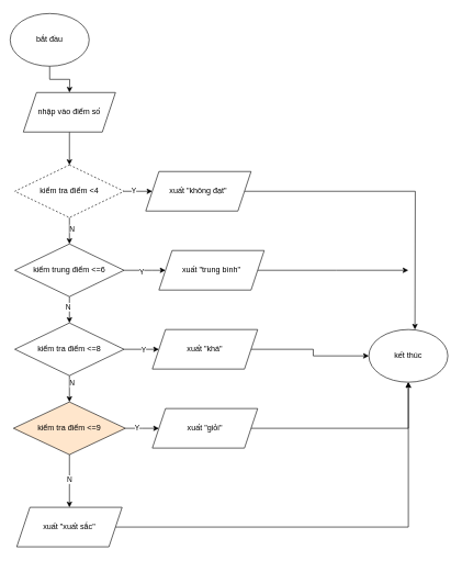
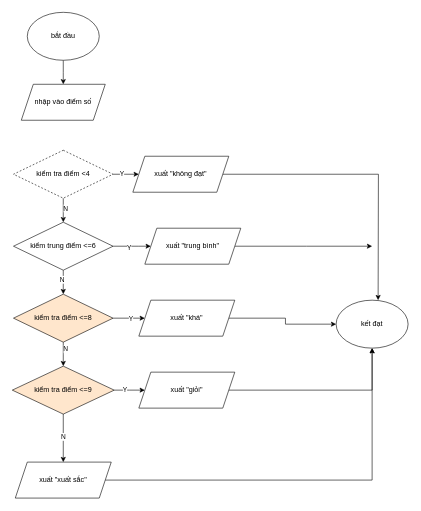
- <mxCell id="3" value="bắt đầu" style="ellipse;whiteSpace=wrap;html=1;" vertex="1" parent="1"><mxGeometry x="15" y="20" width="120" height="80" as="geometry" /></mxCell>
+ <mxCell id="3" value="bắt đầu" style="ellipse;whiteSpace=wrap;html=1;" vertex="1" parent="1"><mxGeometry x="45" y="20" width="120" height="80" as="geometry" /></mxCell>
- <mxCell id="4" style="edgeStyle=orthogonalEdgeStyle;rounded=0;orthogonalLoop=1;jettySize=auto;html=1;" edge="1" parent="1" source="5" target="10"><mxGeometry relative="1" as="geometry"><mxPoint x="105" y="240" as="targetPoint" /></mxGeometry></mxCell>
- <mxCell id="24" value="kiểm tra điểm &amp;lt;=8" style="rhombus;whiteSpace=wrap;html=1;" vertex="1" parent="1"><mxGeometry x="22" y="490" width="166" height="80" as="geometry" /></mxCell>
+ <mxCell id="24" value="kiểm tra điểm &amp;lt;=8" style="rhombus;whiteSpace=wrap;html=1;fillColor=#ffe6cc;" vertex="1" parent="1"><mxGeometry x="22" y="490" width="166" height="80" as="geometry" /></mxCell>
- <mxCell id="36" value="kết thúc" style="ellipse;whiteSpace=wrap;html=1;" vertex="1" parent="1"><mxGeometry x="560" y="500" width="120" height="80" as="geometry" /></mxCell>
+ <mxCell id="36" value="kết đạt" style="ellipse;whiteSpace=wrap;html=1;" vertex="1" parent="1"><mxGeometry x="560" y="500" width="120" height="80" as="geometry" /></mxCell>
